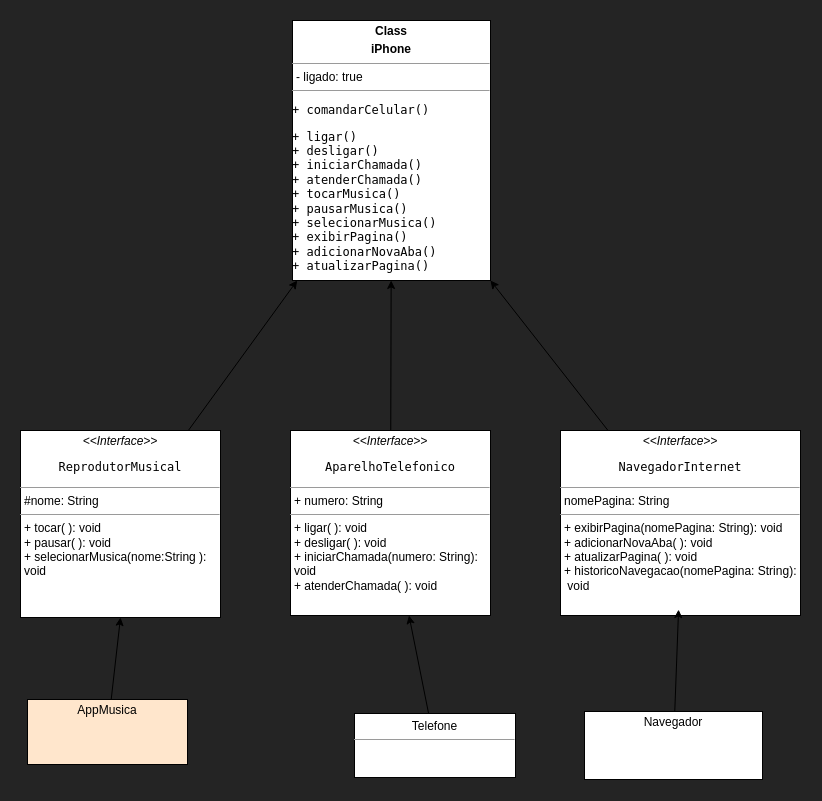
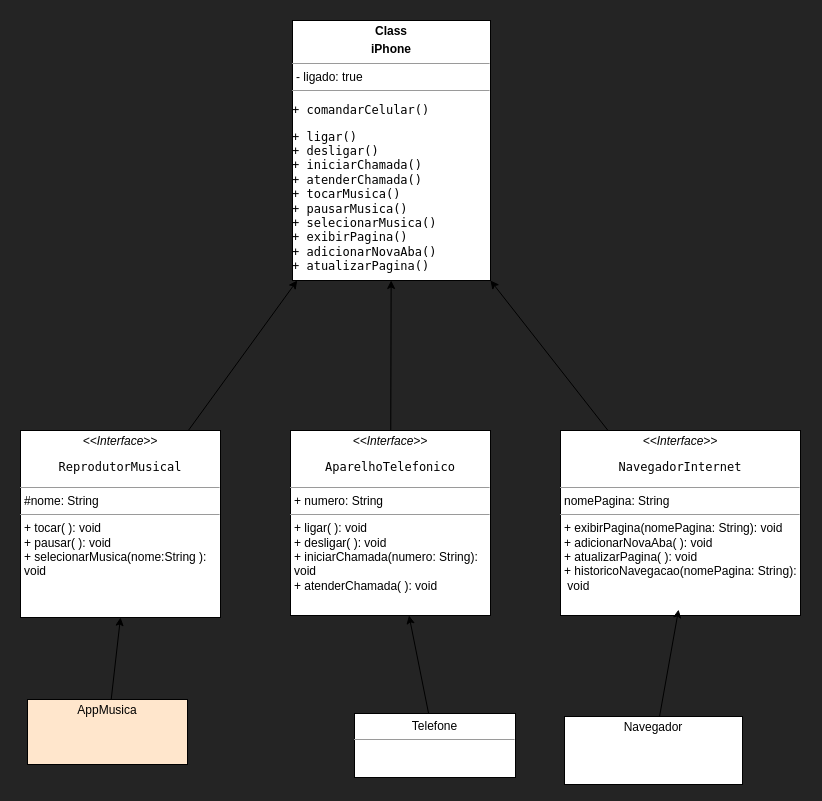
- <mxCell id="14" value="&lt;p style=&quot;margin:0px;margin-top:4px;text-align:center;&quot;&gt;Navegador&lt;/p&gt;" style="verticalAlign=top;align=left;overflow=fill;fontSize=12;fontFamily=Helvetica;html=1;" parent="1" vertex="1"><mxGeometry x="584" y="711" width="178" height="68" as="geometry" /></mxCell>
+ <mxCell id="14" value="&lt;p style=&quot;margin:0px;margin-top:4px;text-align:center;&quot;&gt;Navegador&lt;/p&gt;" style="verticalAlign=top;align=left;overflow=fill;fontSize=12;fontFamily=Helvetica;html=1;" parent="1" vertex="1"><mxGeometry x="564" y="716" width="178" height="68" as="geometry" /></mxCell>
